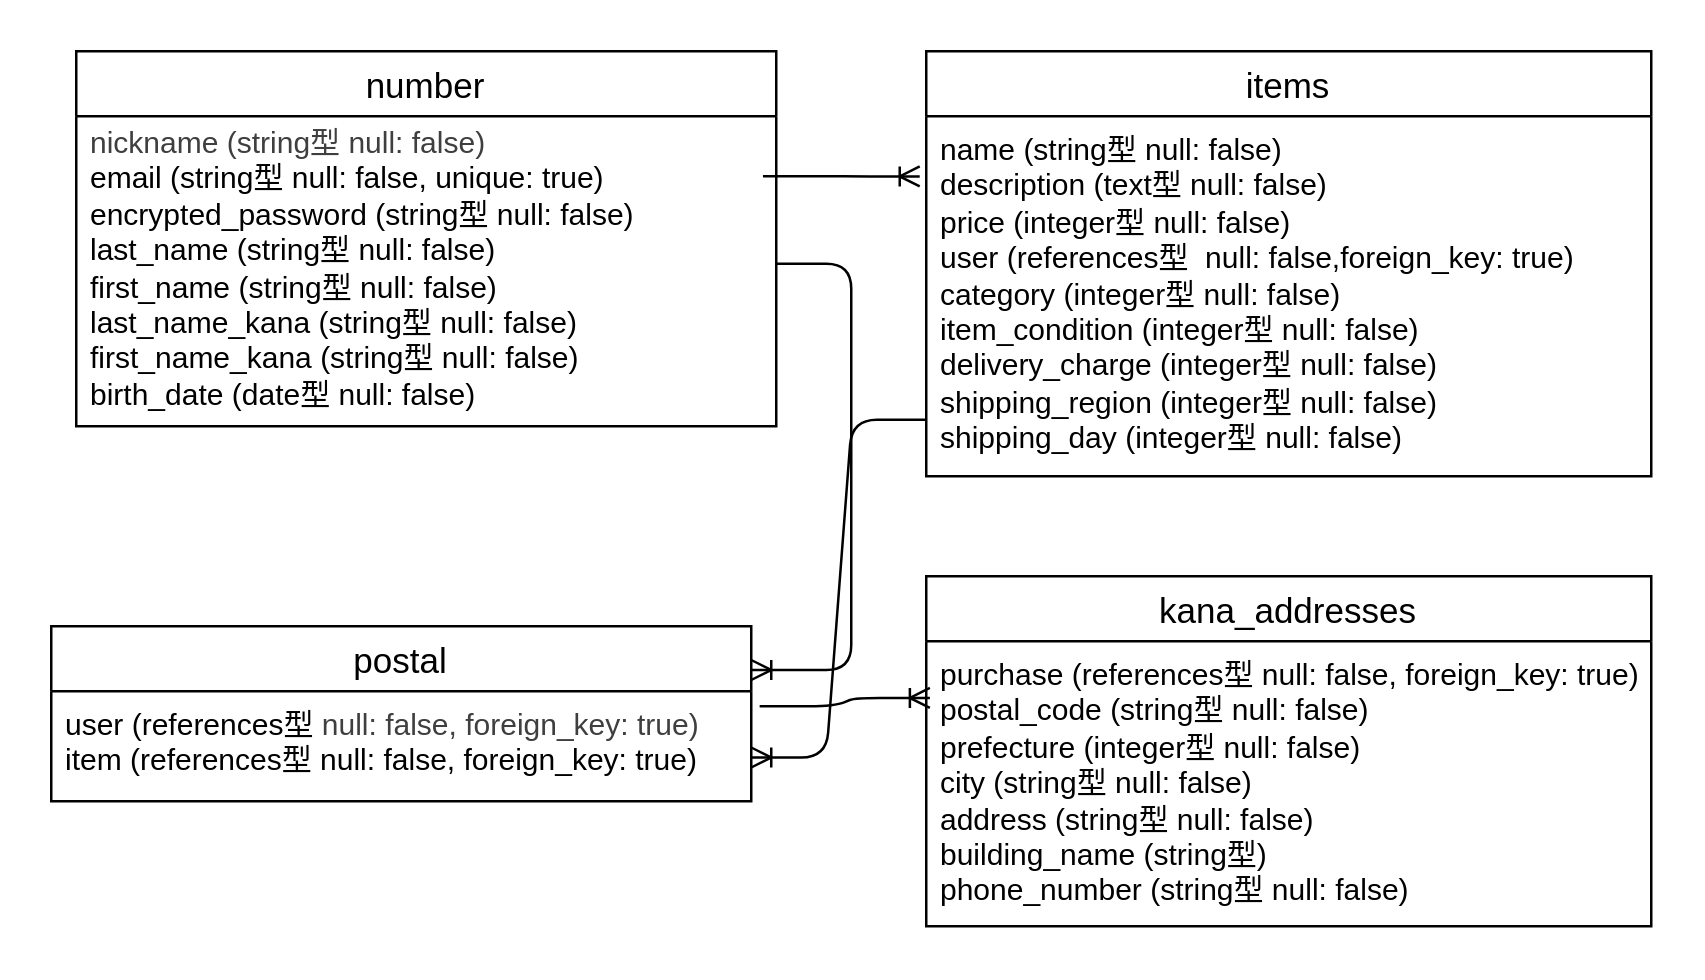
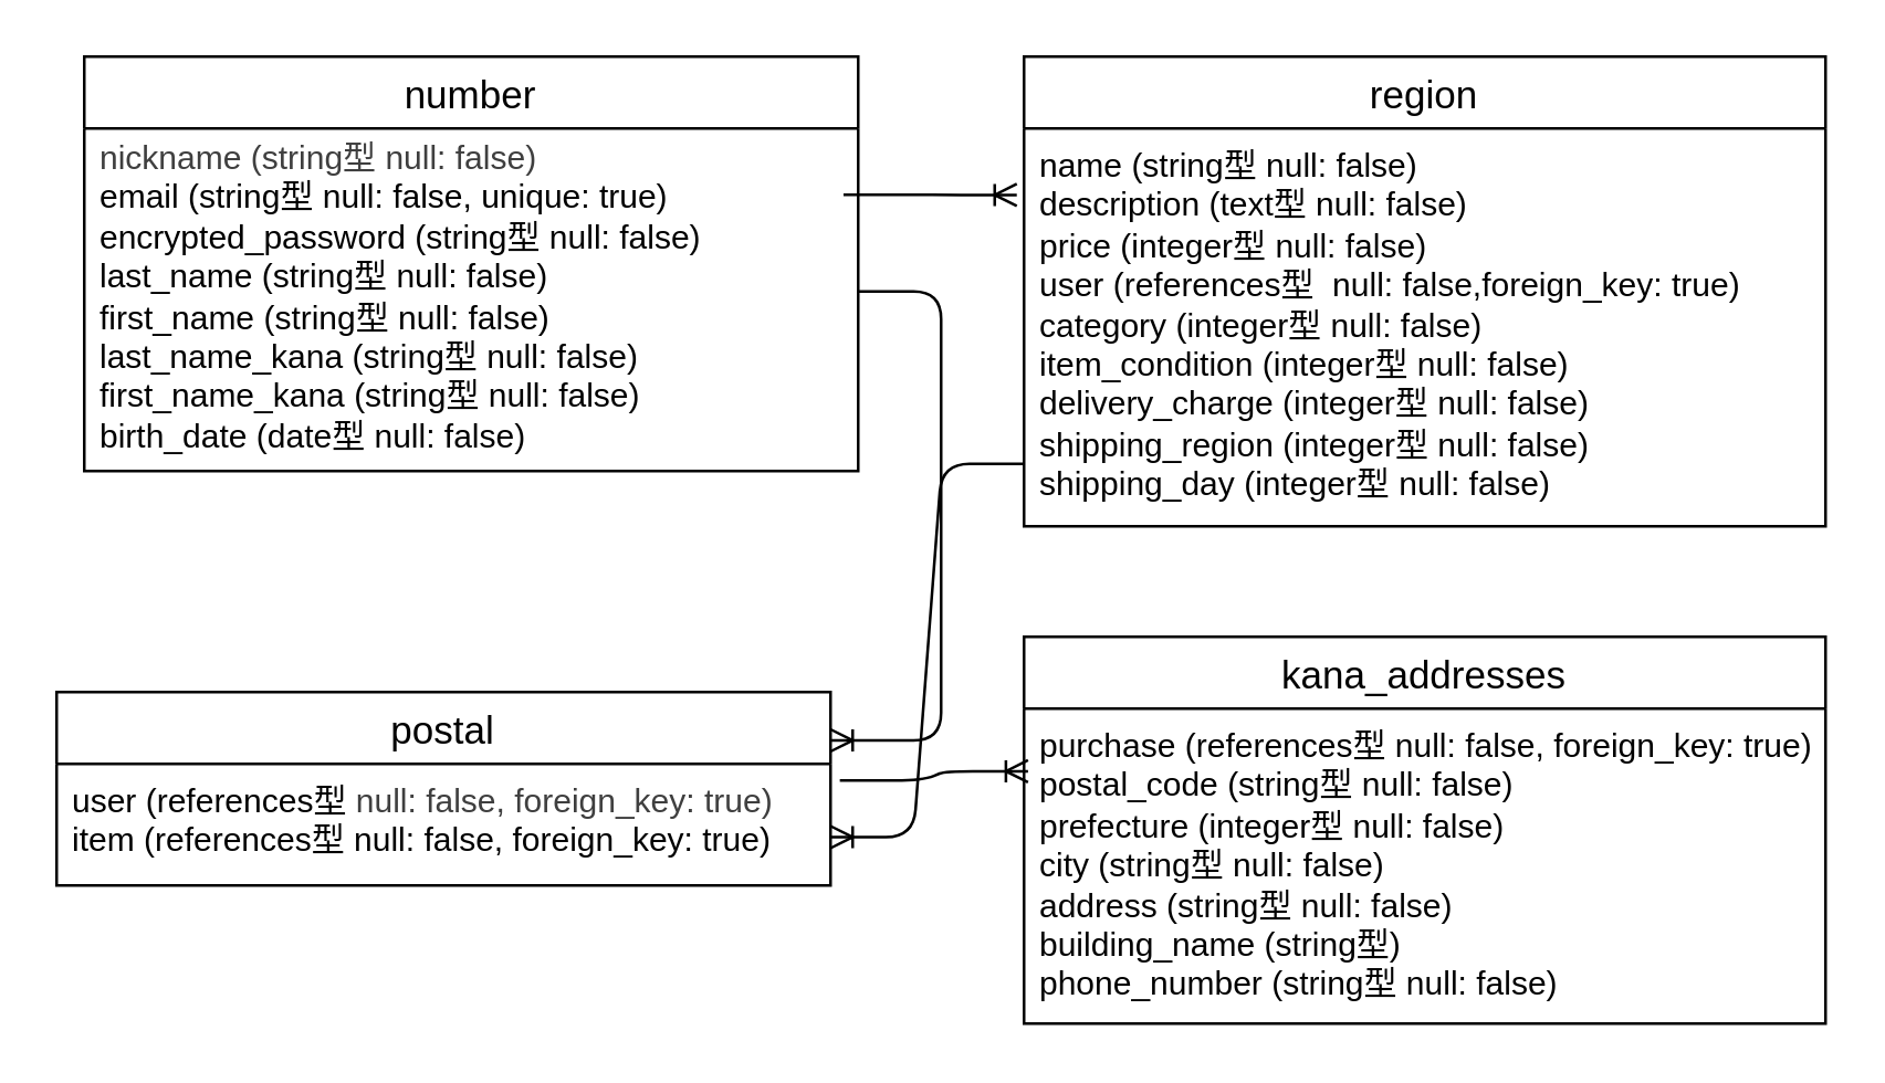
- <mxCell id="3" value="items" style="swimlane;fontStyle=0;childLayout=stackLayout;horizontal=1;startSize=26;horizontalStack=0;resizeParent=1;resizeParentMax=0;resizeLast=0;collapsible=1;marginBottom=0;align=center;fontSize=14;" parent="1" vertex="1"><mxGeometry x="370" y="20" width="290" height="170" as="geometry" /></mxCell>
+ <mxCell id="3" value="region" style="swimlane;fontStyle=0;childLayout=stackLayout;horizontal=1;startSize=26;horizontalStack=0;resizeParent=1;resizeParentMax=0;resizeLast=0;collapsible=1;marginBottom=0;align=center;fontSize=14;" parent="1" vertex="1"><mxGeometry x="370" y="20" width="290" height="170" as="geometry" /></mxCell>
